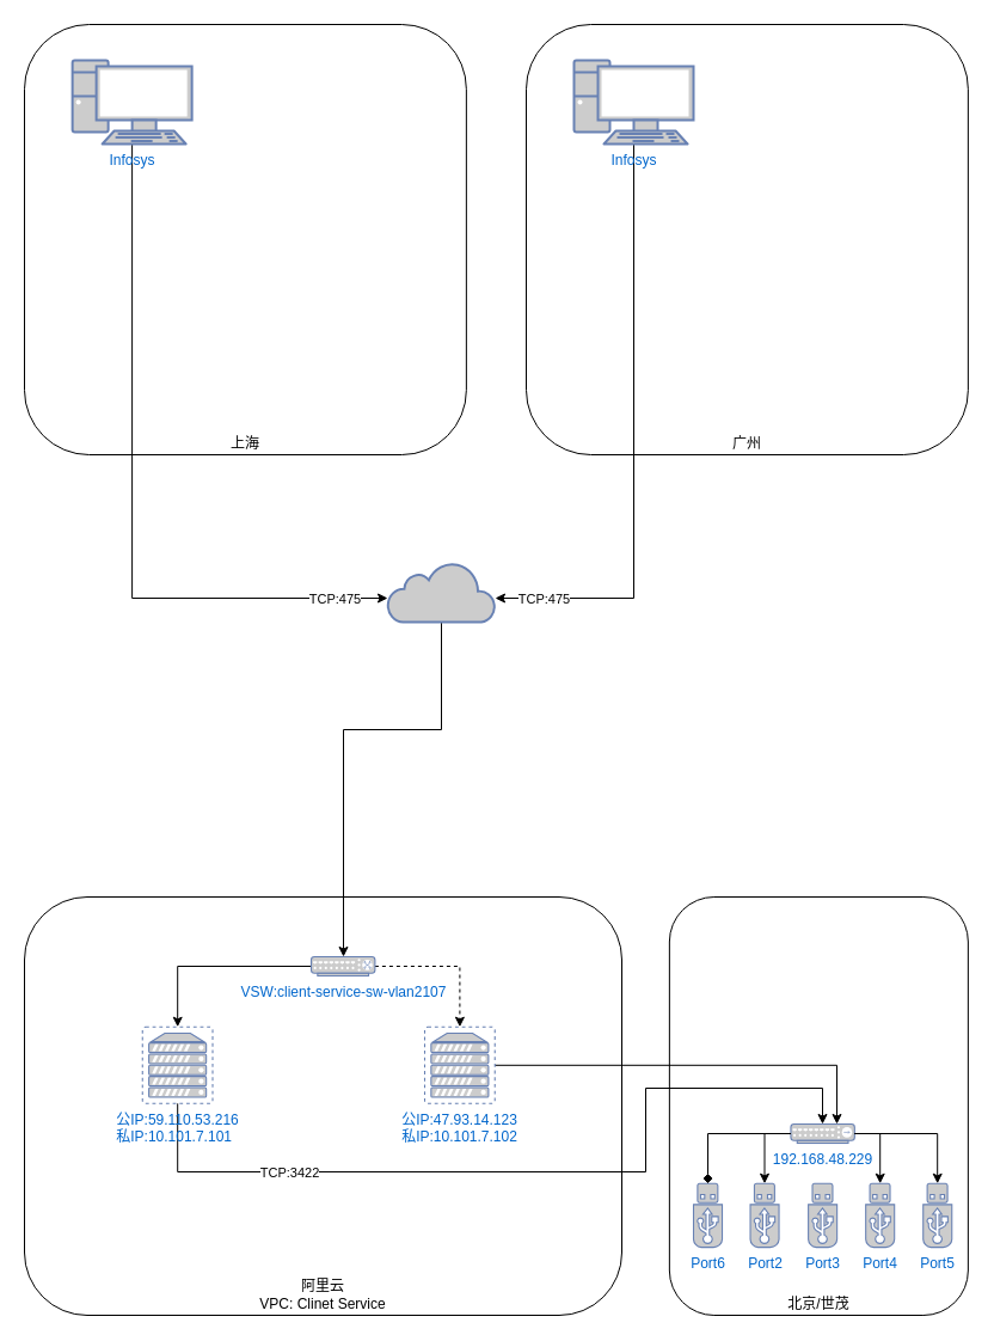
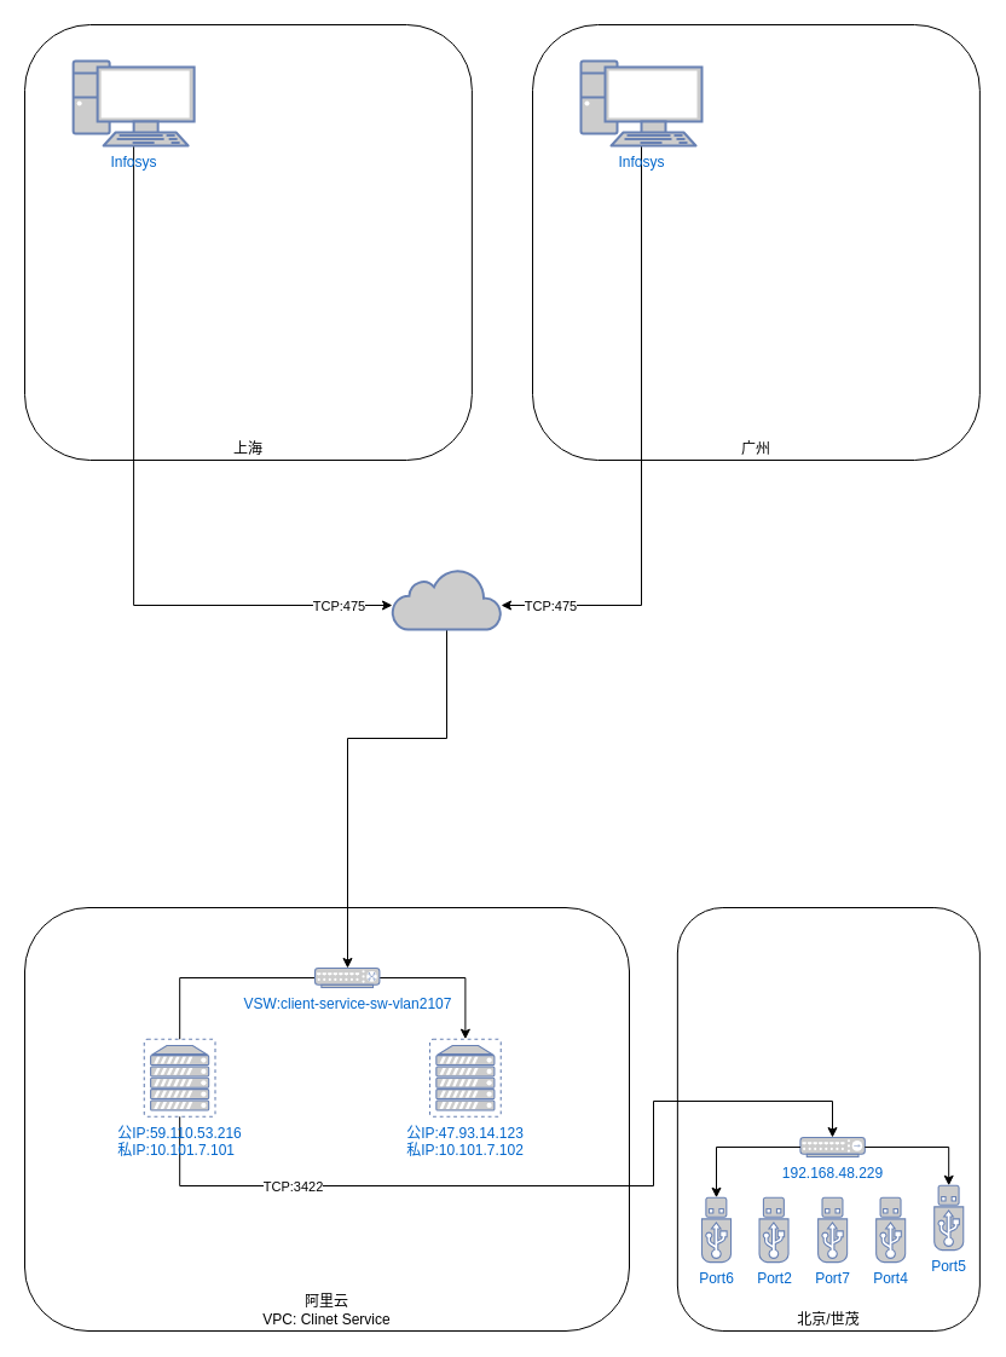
- <mxCell id="17" style="edgeStyle=orthogonalEdgeStyle;rounded=0;orthogonalLoop=1;jettySize=auto;html=1;dashed=1;" edge="1" parent="1" source="18" target="31"><mxGeometry relative="1" as="geometry" /></mxCell>
+ <mxCell id="17" style="edgeStyle=orthogonalEdgeStyle;rounded=0;orthogonalLoop=1;jettySize=auto;html=1;" edge="1" parent="1" source="18" target="31"><mxGeometry relative="1" as="geometry" /></mxCell>
- <mxCell id="16" style="edgeStyle=orthogonalEdgeStyle;rounded=0;orthogonalLoop=1;jettySize=auto;html=1;" edge="1" parent="1" source="18" target="21"><mxGeometry relative="1" as="geometry" /></mxCell>
+ <mxCell id="16" style="edgeStyle=orthogonalEdgeStyle;rounded=0;orthogonalLoop=1;jettySize=auto;html=1;endArrow=none;" edge="1" parent="1" source="18" target="21"><mxGeometry relative="1" as="geometry" /></mxCell>
- <mxCell id="30" style="edgeStyle=orthogonalEdgeStyle;rounded=0;orthogonalLoop=1;jettySize=auto;html=1;" edge="1" parent="1" source="31" target="6"><mxGeometry relative="1" as="geometry"><Array as="points"><mxPoint x="700" y="891" /></Array></mxGeometry></mxCell>
- <mxCell id="9" style="edgeStyle=orthogonalEdgeStyle;rounded=0;orthogonalLoop=1;jettySize=auto;html=1;" parent="1" source="6" target="8" edge="1"><mxGeometry relative="1" as="geometry" /></mxCell>
- <mxCell id="13" style="edgeStyle=orthogonalEdgeStyle;rounded=0;orthogonalLoop=1;jettySize=auto;html=1;" parent="1" source="6" target="12" edge="1"><mxGeometry relative="1" as="geometry" /></mxCell>
- <mxCell id="11" style="edgeStyle=orthogonalEdgeStyle;rounded=0;orthogonalLoop=1;jettySize=auto;html=1;endArrow=diamond;" parent="1" source="6" target="10" edge="1"><mxGeometry relative="1" as="geometry" /></mxCell>
+ <mxCell id="11" style="edgeStyle=orthogonalEdgeStyle;rounded=0;orthogonalLoop=1;jettySize=auto;html=1;" parent="1" source="6" target="10" edge="1"><mxGeometry relative="1" as="geometry" /></mxCell>
- <mxCell id="14" value="Port5" style="fontColor=#0066CC;verticalAlign=top;verticalLabelPosition=bottom;labelPosition=center;align=center;html=1;outlineConnect=0;fillColor=#CCCCCC;strokeColor=#6881B3;gradientColor=none;gradientDirection=north;strokeWidth=2;shape=mxgraph.networks.usb_stick;container=0;" parent="1" vertex="1"><mxGeometry x="772.231" y="989.752" width="24.029" height="53.398" as="geometry" /></mxCell>
+ <mxCell id="14" value="Port5" style="fontColor=#0066CC;verticalAlign=top;verticalLabelPosition=bottom;labelPosition=center;align=center;html=1;outlineConnect=0;fillColor=#CCCCCC;strokeColor=#6881B3;gradientColor=none;gradientDirection=north;strokeWidth=2;shape=mxgraph.networks.usb_stick;container=0;" parent="1" vertex="1"><mxGeometry x="772.231" y="979.752" width="24.029" height="53.398" as="geometry" /></mxCell>
- <mxCell id="7" value="Port3" style="fontColor=#0066CC;verticalAlign=top;verticalLabelPosition=bottom;labelPosition=center;align=center;html=1;outlineConnect=0;fillColor=#CCCCCC;strokeColor=#6881B3;gradientColor=none;gradientDirection=north;strokeWidth=2;shape=mxgraph.networks.usb_stick;container=0;" parent="1" vertex="1"><mxGeometry x="676.116" y="989.752" width="24.029" height="53.398" as="geometry" /></mxCell>
+ <mxCell id="7" value="Port7" style="fontColor=#0066CC;verticalAlign=top;verticalLabelPosition=bottom;labelPosition=center;align=center;html=1;outlineConnect=0;fillColor=#CCCCCC;strokeColor=#6881B3;gradientColor=none;gradientDirection=north;strokeWidth=2;shape=mxgraph.networks.usb_stick;container=0;" parent="1" vertex="1"><mxGeometry x="676.116" y="989.752" width="24.029" height="53.398" as="geometry" /></mxCell>
